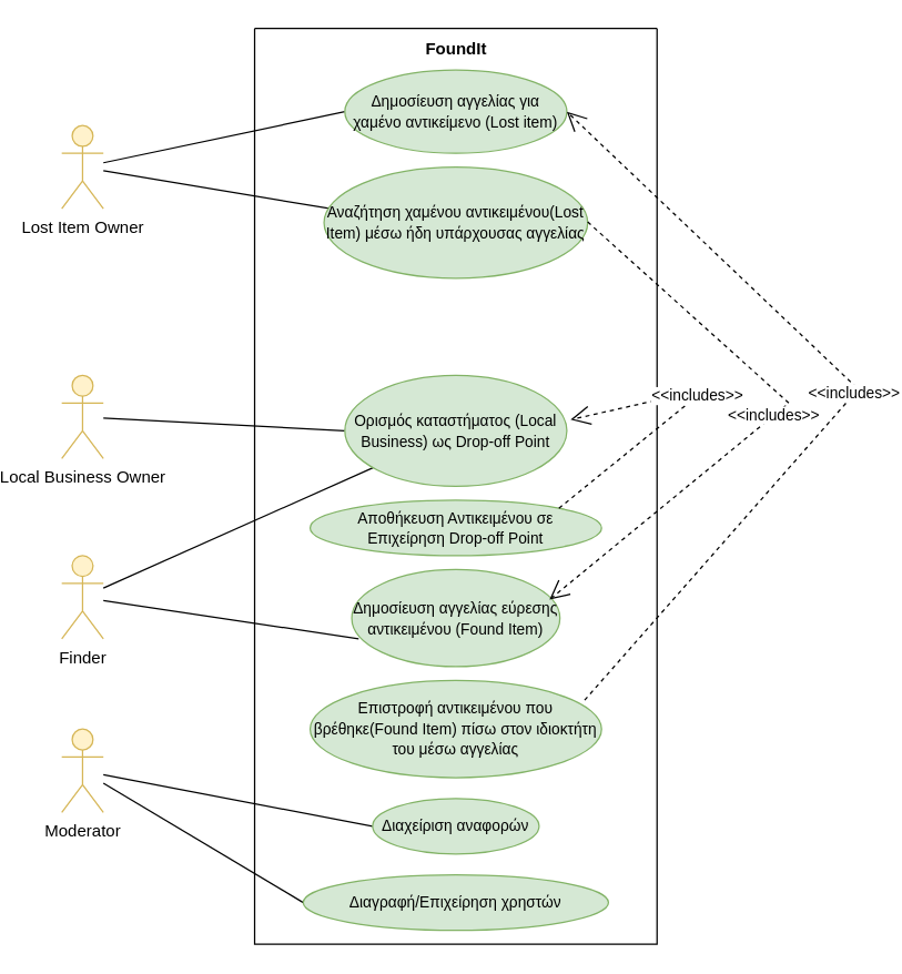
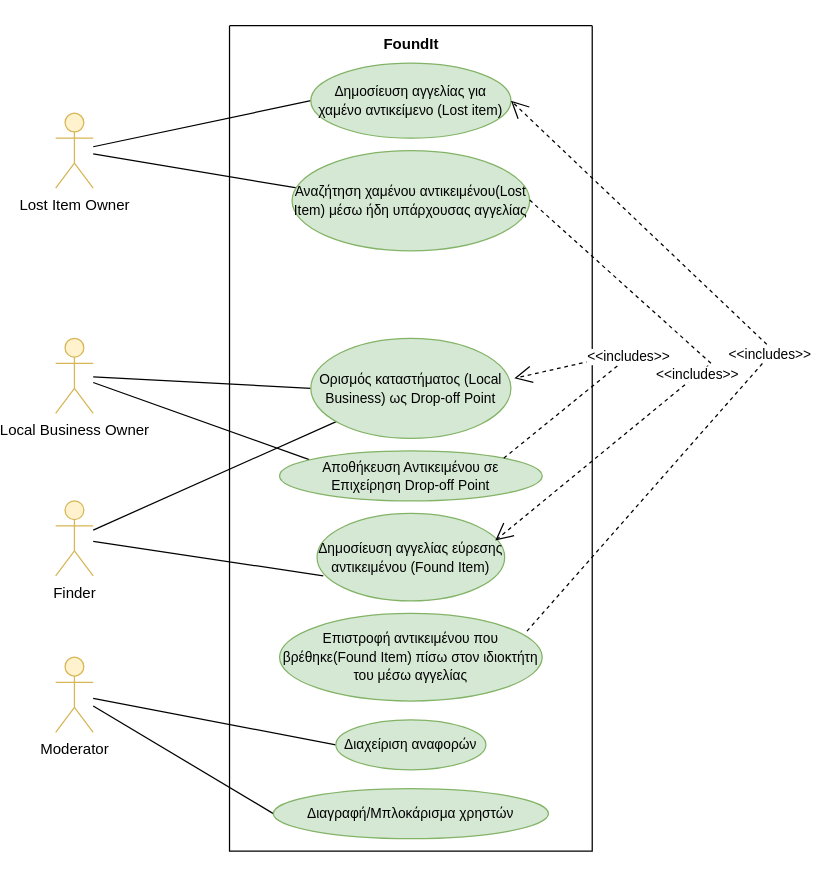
+ <mxCell id="11" value="" style="endArrow=none;html=1;rounded=0;exitX=0.113;exitY=0.175;exitDx=0;exitDy=0;exitPerimeter=0;" edge="1" parent="1" source="20" target="5"><mxGeometry width="50" height="50" relative="1" as="geometry"><mxPoint x="177.6" y="300" as="sourcePoint" /><mxPoint x="50" y="252.2" as="targetPoint" /></mxGeometry></mxCell>
- <mxCell id="16" value="&lt;span style=&quot;line-height: 115%; font-family: Aptos, sans-serif;&quot;&gt;&lt;font style=&quot;font-size: 11px;&quot;&gt;Διαγραφή/Επιχείρηση χρηστών&lt;/font&gt;&lt;/span&gt;" style="ellipse;whiteSpace=wrap;html=1;fillColor=#d5e8d4;strokeColor=#82b366;" vertex="1" parent="14"><mxGeometry x="35" y="610" width="220" height="40" as="geometry" /></mxCell>
+ <mxCell id="16" value="&lt;span style=&quot;line-height: 115%; font-family: Aptos, sans-serif;&quot;&gt;&lt;font style=&quot;font-size: 11px;&quot;&gt;Διαγραφή/Μπλοκάρισμα χρηστών&lt;/font&gt;&lt;/span&gt;" style="ellipse;whiteSpace=wrap;html=1;fillColor=#d5e8d4;strokeColor=#82b366;" vertex="1" parent="14"><mxGeometry x="35" y="610" width="220" height="40" as="geometry" /></mxCell>
